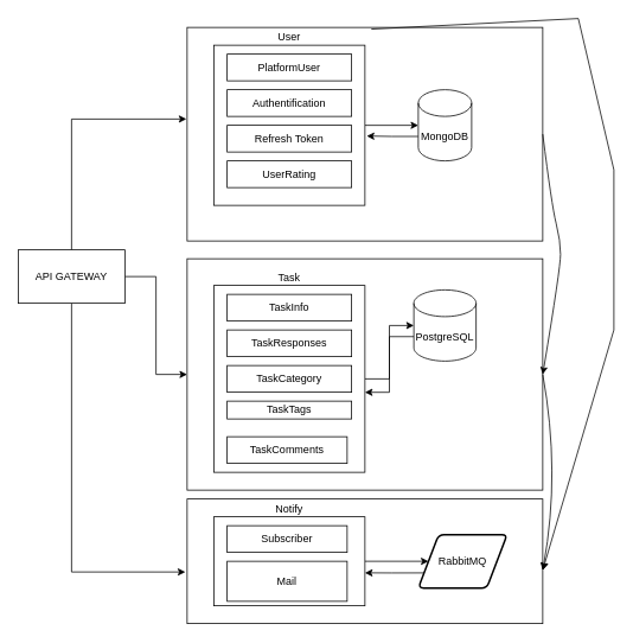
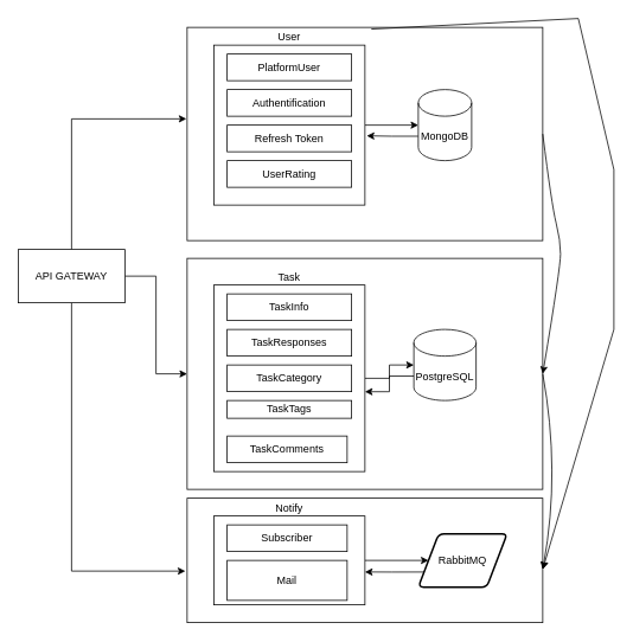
- <mxCell id="23" value="PostgreSQL" style="shape=cylinder3;whiteSpace=wrap;html=1;boundedLbl=1;backgroundOutline=1;size=15;" parent="1" vertex="1"><mxGeometry x="465" y="325" width="70" height="80" as="geometry" /></mxCell>
+ <mxCell id="23" value="PostgreSQL" style="shape=cylinder3;whiteSpace=wrap;html=1;boundedLbl=1;backgroundOutline=1;size=15;" parent="1" vertex="1"><mxGeometry x="465" y="370" width="70" height="80" as="geometry" /></mxCell>
